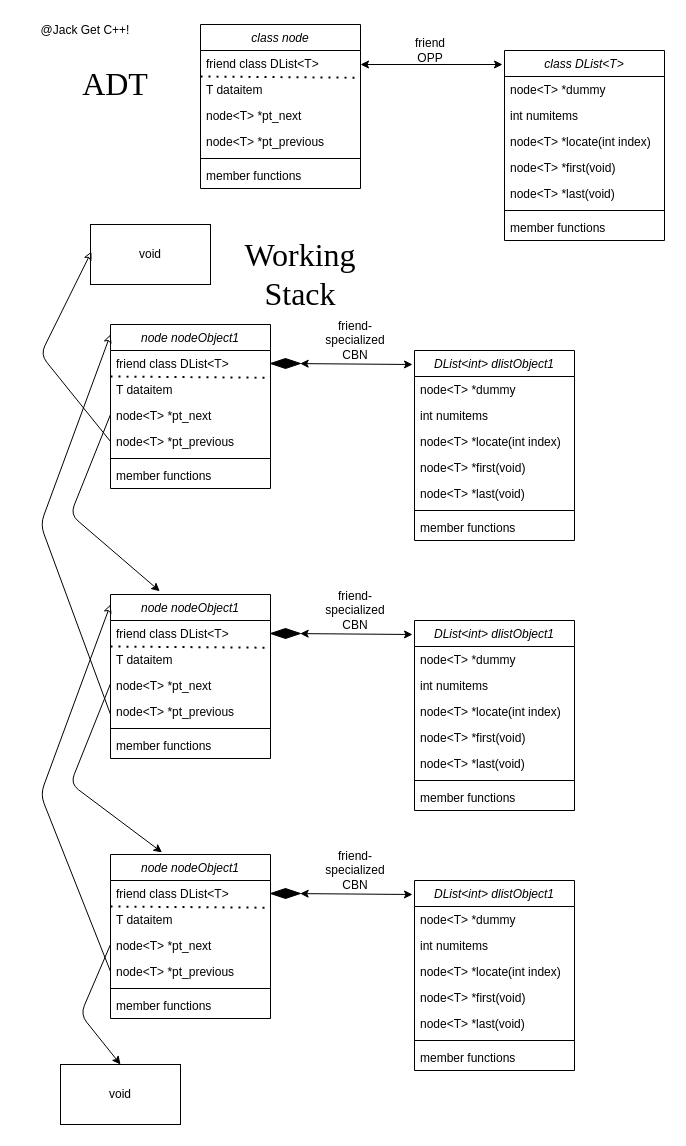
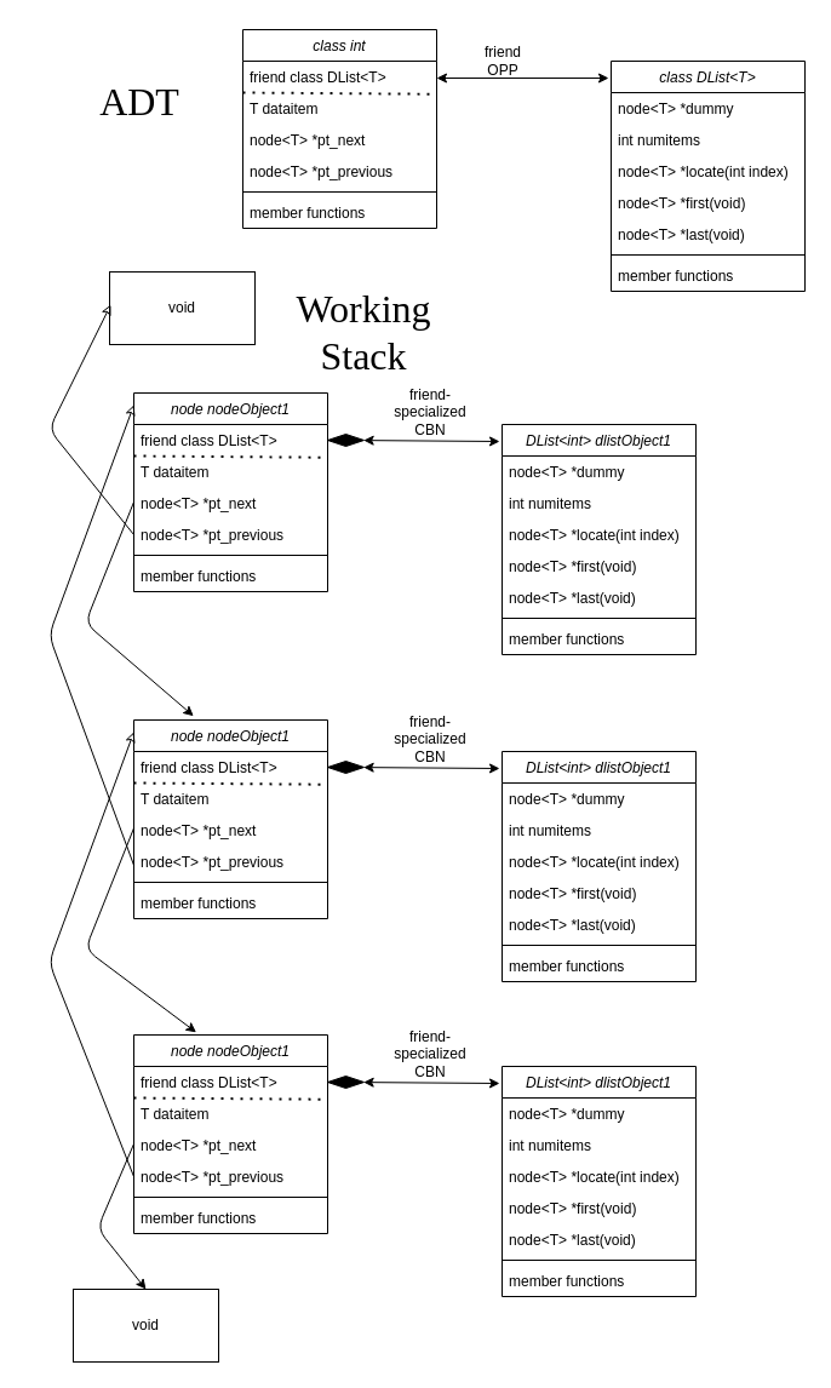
- <mxCell id="87" value="@Jack Get C++!" style="text;html=1;strokeColor=none;fillColor=none;align=center;verticalAlign=middle;whiteSpace=wrap;rounded=0;sketch=0;" vertex="1" parent="1"><mxGeometry x="20" y="20" width="130" height="20" as="geometry" /></mxCell>
- <mxCell id="10" value="class node" style="swimlane;fontStyle=2;align=center;verticalAlign=top;childLayout=stackLayout;horizontal=1;startSize=26;horizontalStack=0;resizeParent=1;resizeLast=0;collapsible=1;marginBottom=0;rounded=0;shadow=0;strokeWidth=1;sketch=0;" parent="1" vertex="1"><mxGeometry x="200" y="24" width="160" height="164" as="geometry"><mxRectangle x="508" y="120" width="160" height="26" as="alternateBounds" /></mxGeometry></mxCell>
+ <mxCell id="10" value="class int" style="swimlane;fontStyle=2;align=center;verticalAlign=top;childLayout=stackLayout;horizontal=1;startSize=26;horizontalStack=0;resizeParent=1;resizeLast=0;collapsible=1;marginBottom=0;rounded=0;shadow=0;strokeWidth=1;sketch=0;" parent="1" vertex="1"><mxGeometry x="200" y="24" width="160" height="164" as="geometry"><mxRectangle x="508" y="120" width="160" height="26" as="alternateBounds" /></mxGeometry></mxCell>
- <mxCell id="18" value="friend OPP" style="text;html=1;strokeColor=none;fillColor=none;align=center;verticalAlign=middle;whiteSpace=wrap;rounded=0;sketch=0;" parent="1" vertex="1"><mxGeometry x="410" y="40" width="40" height="20" as="geometry" /></mxCell>
+ <mxCell id="18" value="friend OPP" style="text;html=1;strokeColor=none;fillColor=none;align=center;verticalAlign=middle;whiteSpace=wrap;rounded=0;sketch=0;" parent="1" vertex="1"><mxGeometry x="395" y="40" width="40" height="20" as="geometry" /></mxCell>
